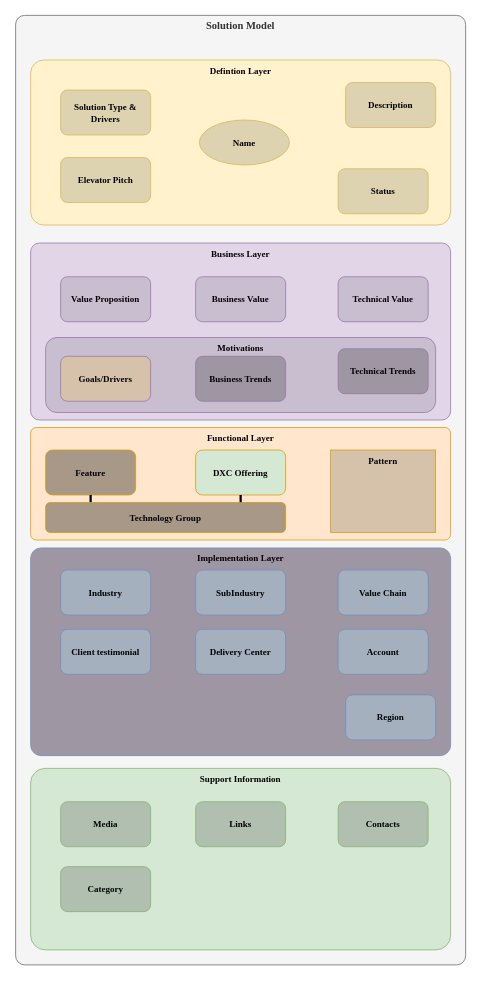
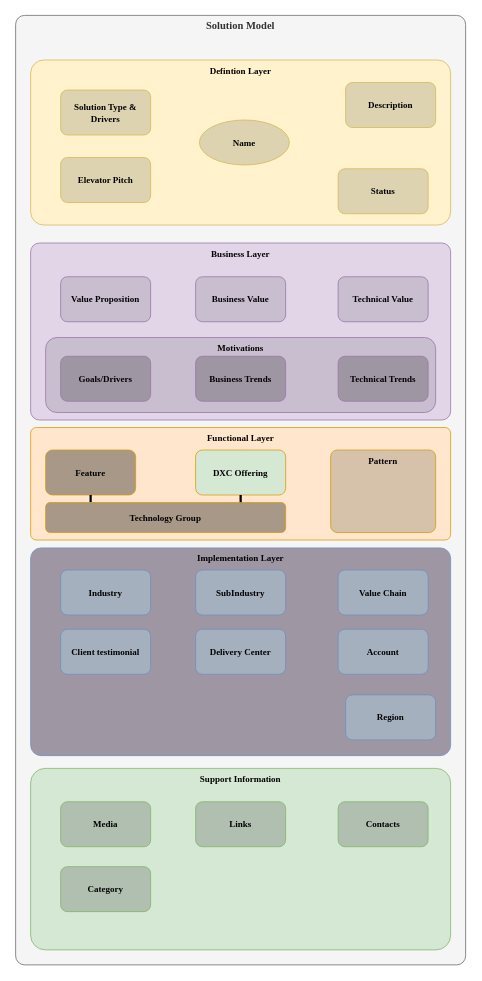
- <mxCell id="16" value="Technical Trends" style="rounded=1;whiteSpace=wrap;html=1;fillColor=#9F96A3;strokeColor=#9673a6;fontStyle=1;fontFamily=Verdana;" parent="1" vertex="1"><mxGeometry x="450" y="464.5" width="120" height="60" as="geometry" /></mxCell>
+ <mxCell id="16" value="Technical Trends" style="rounded=1;whiteSpace=wrap;html=1;fillColor=#9F96A3;strokeColor=#9673a6;fontStyle=1;fontFamily=Verdana;" parent="1" vertex="1"><mxGeometry x="450" y="474.5" width="120" height="60" as="geometry" /></mxCell>
- <mxCell id="14" value="Goals/Drivers" style="rounded=1;whiteSpace=wrap;html=1;fillColor=#d6c1ab;strokeColor=#9673a6;fontStyle=1;fontFamily=Verdana;" parent="1" vertex="1"><mxGeometry x="80" y="474.5" width="120" height="60" as="geometry" /></mxCell>
+ <mxCell id="14" value="Goals/Drivers" style="rounded=1;whiteSpace=wrap;html=1;fillColor=#9F96A3;strokeColor=#9673a6;fontStyle=1;fontFamily=Verdana;" parent="1" vertex="1"><mxGeometry x="80" y="474.5" width="120" height="60" as="geometry" /></mxCell>
- <mxCell id="17" value="Pattern" style="whiteSpace=wrap;html=1;verticalAlign=top;fillColor=#D6C1AB;strokeColor=#d79b00;fontStyle=1;fontFamily=Verdana;arcSize=8;rounded=0;" parent="1" vertex="1"><mxGeometry x="440" y="599.5" width="140" height="110" as="geometry" /></mxCell>
+ <mxCell id="17" value="Pattern" style="rounded=1;whiteSpace=wrap;html=1;verticalAlign=top;fillColor=#D6C1AB;strokeColor=#d79b00;fontStyle=1;fontFamily=Verdana;arcSize=8;" parent="1" vertex="1"><mxGeometry x="440" y="599.5" width="140" height="110" as="geometry" /></mxCell>
